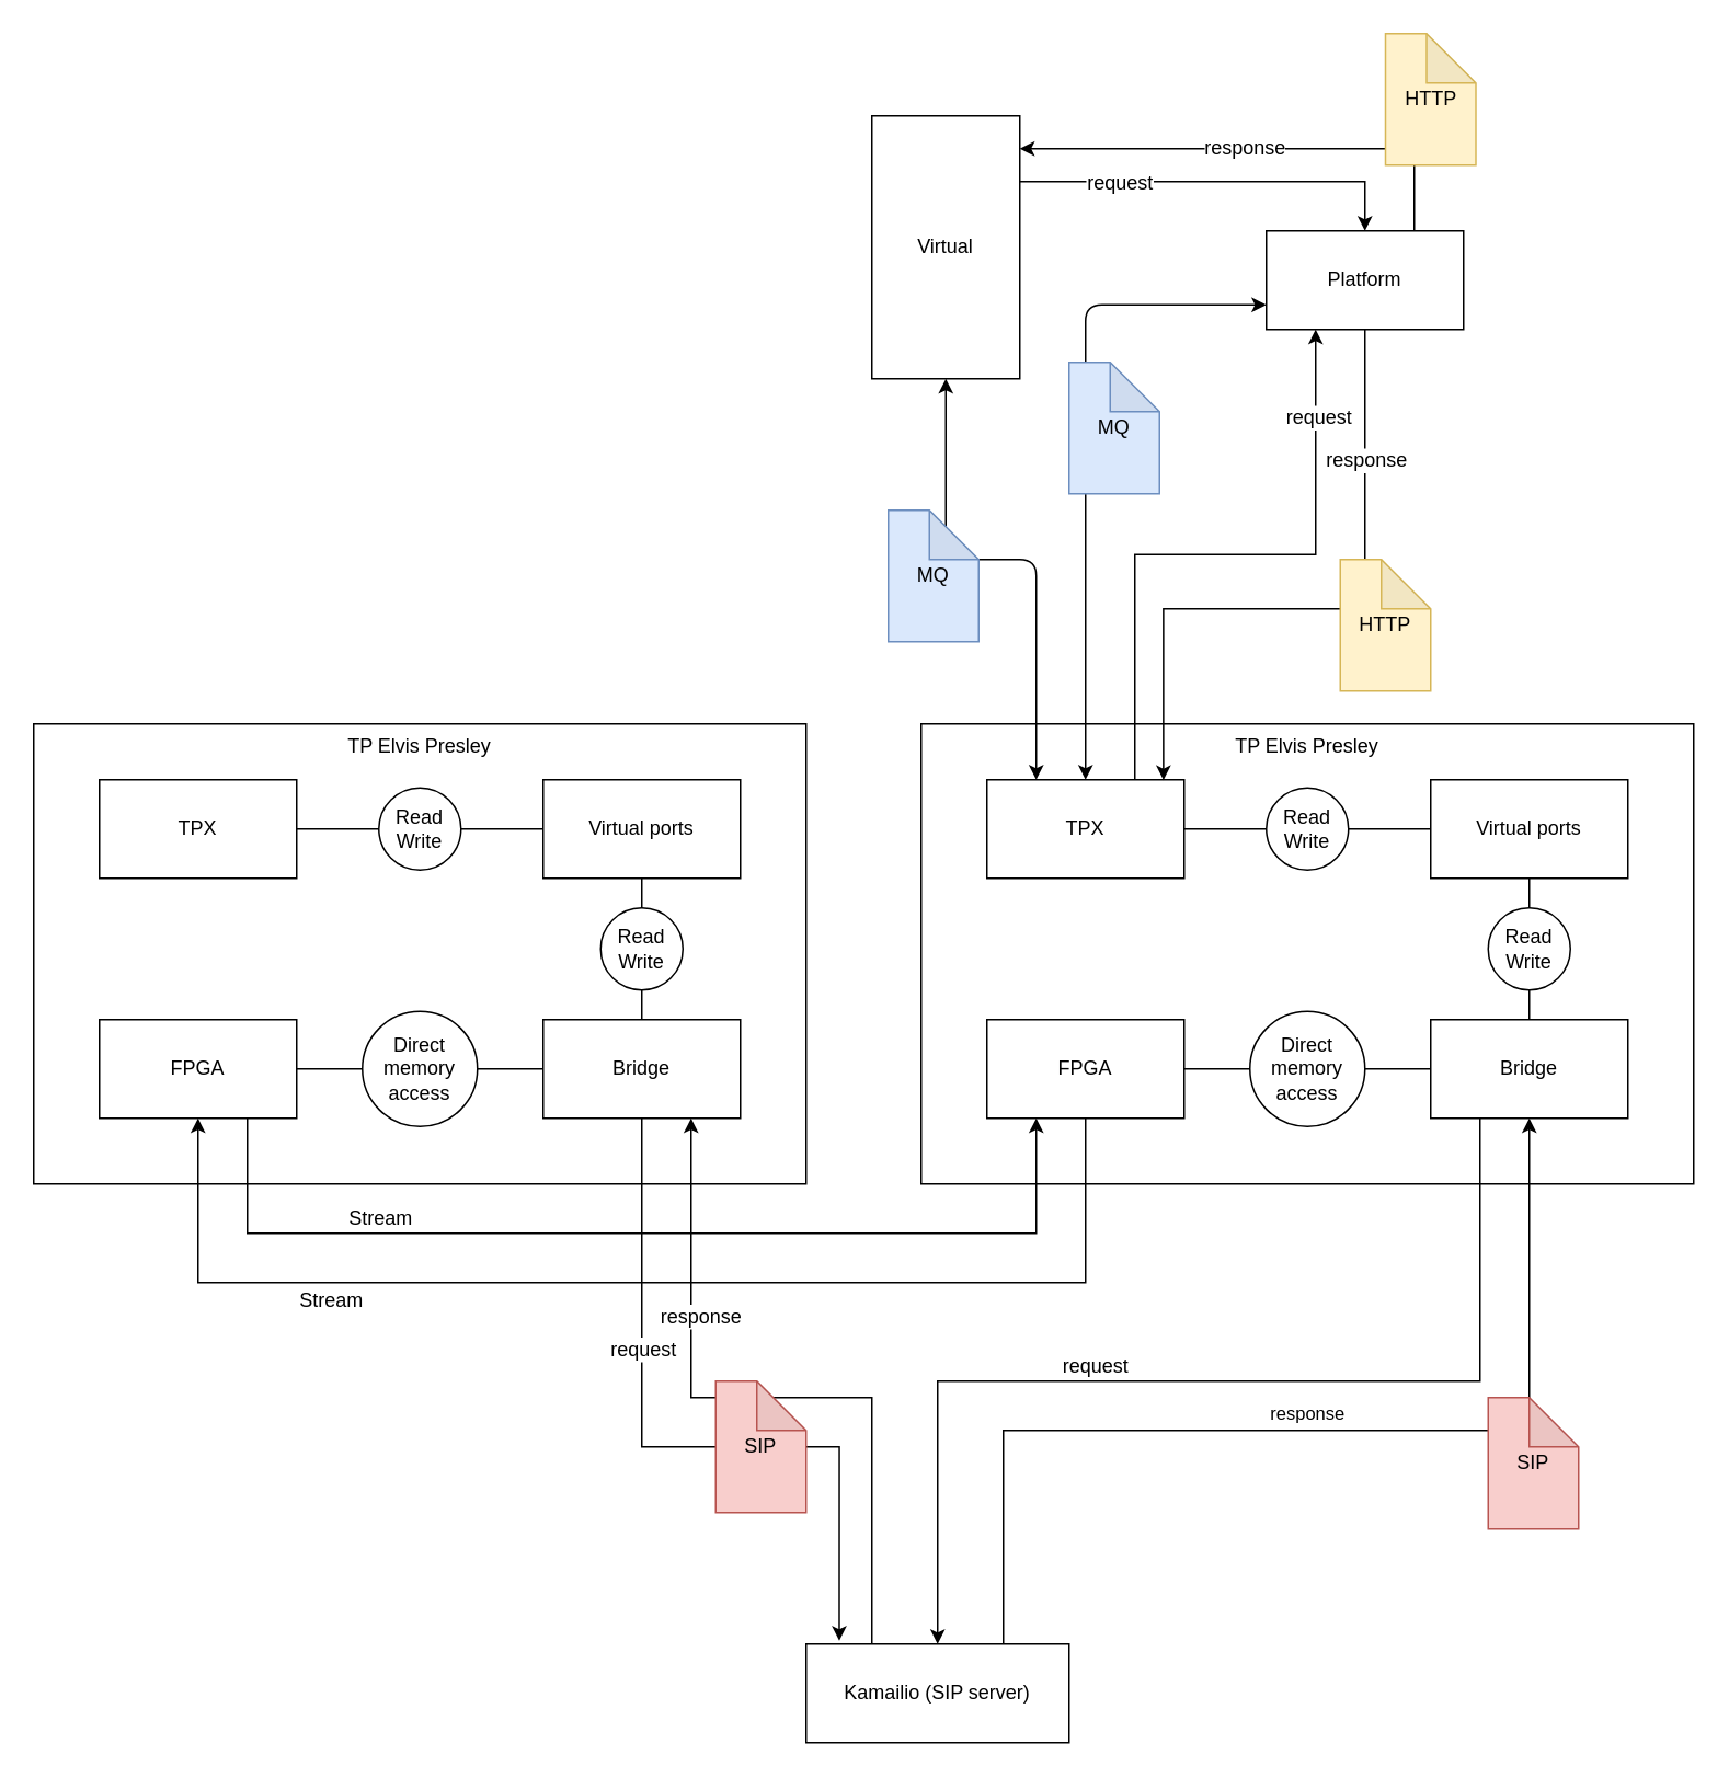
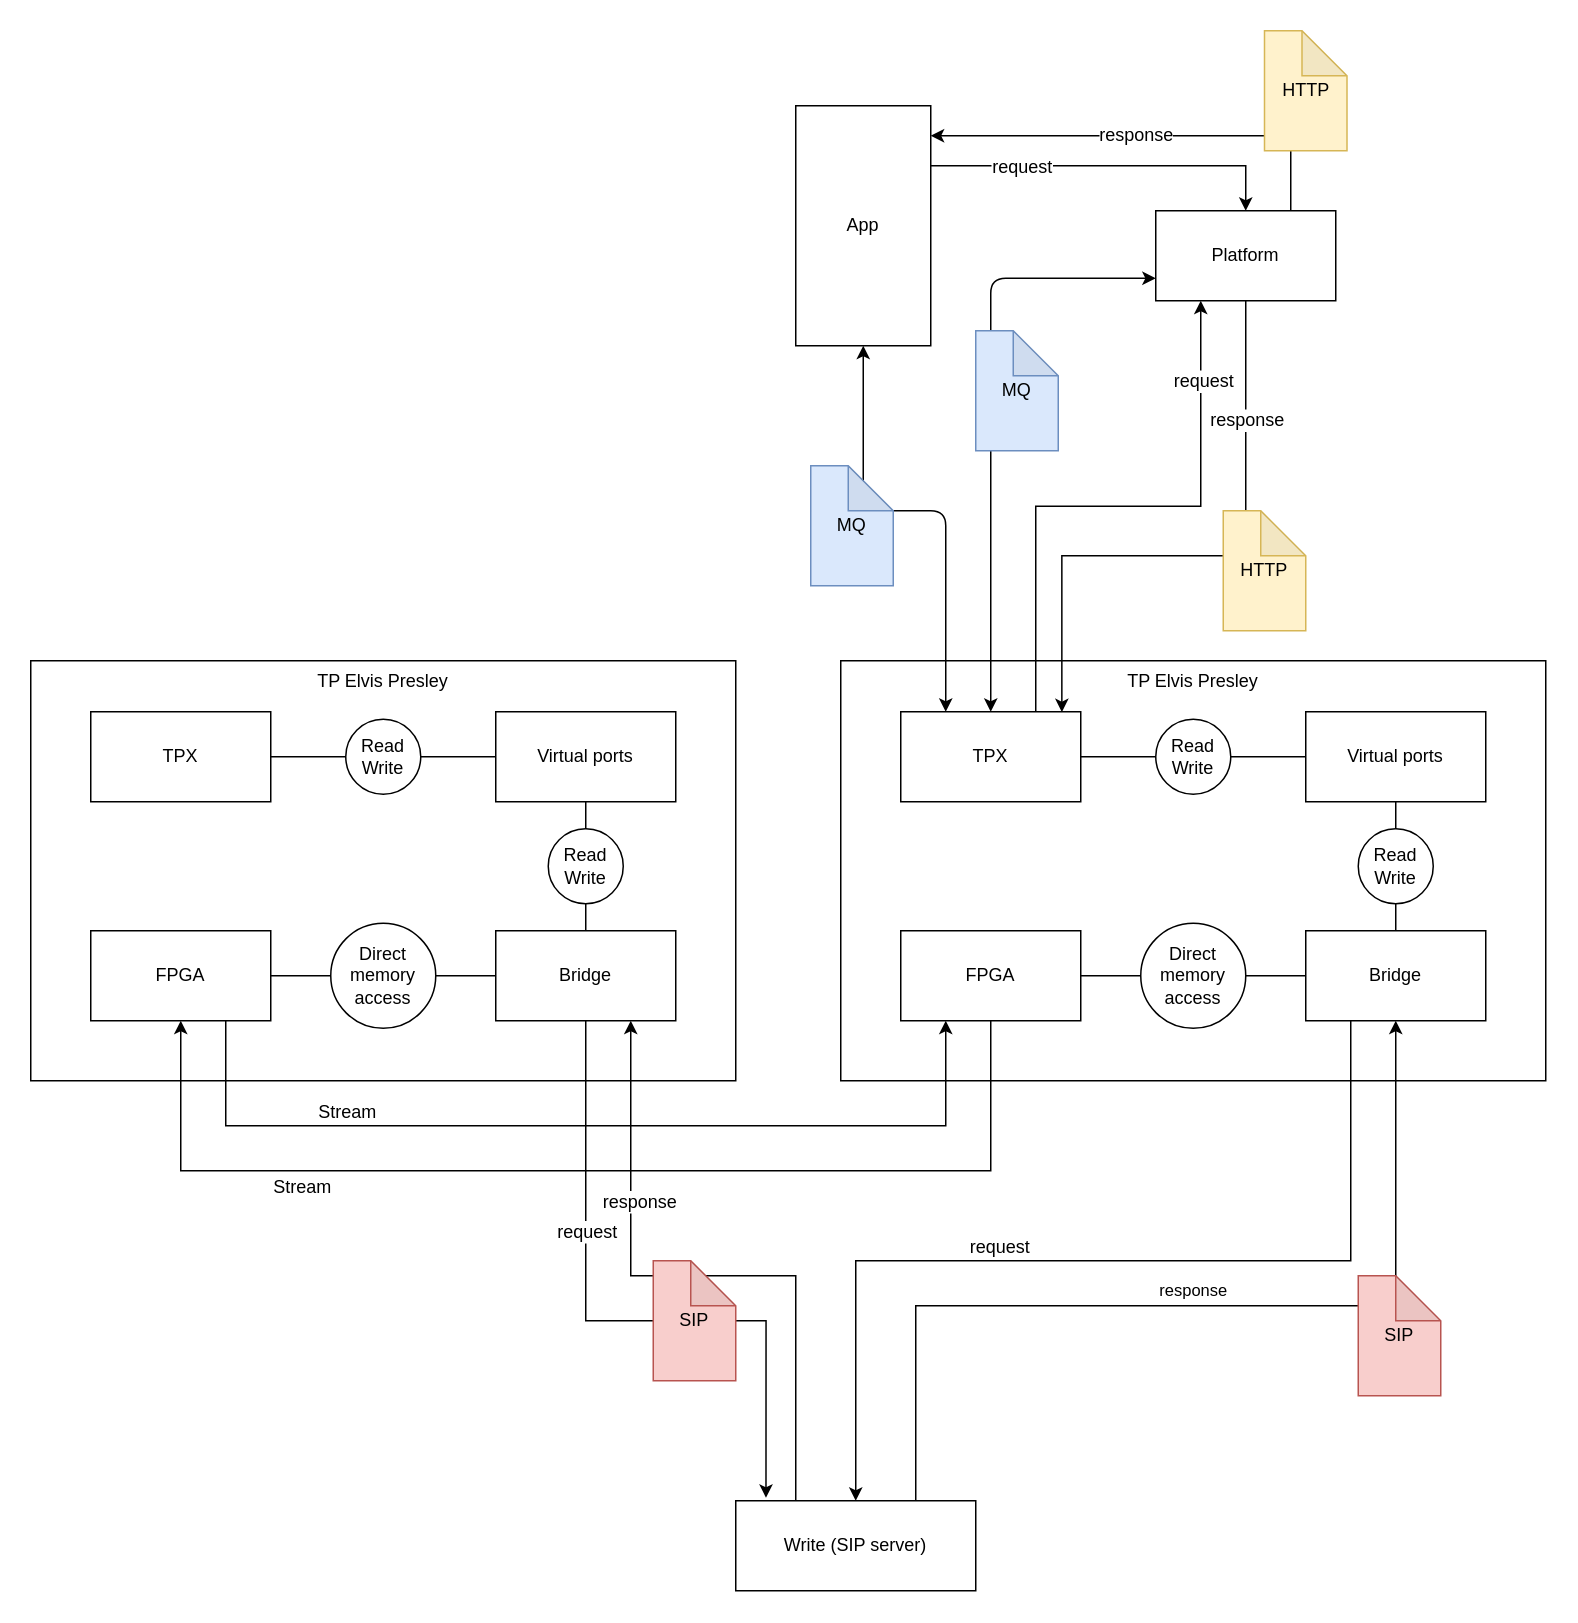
- <mxCell id="4" value="Virtual" style="rounded=0;whiteSpace=wrap;html=1;" vertex="1" parent="1"><mxGeometry x="530" y="70" width="90" height="160" as="geometry" /></mxCell>
+ <mxCell id="4" value="App" style="rounded=0;whiteSpace=wrap;html=1;" vertex="1" parent="1"><mxGeometry x="530" y="70" width="90" height="160" as="geometry" /></mxCell>
- <mxCell id="35" value="Kamailio (SIP server)" style="rounded=0;whiteSpace=wrap;html=1;" vertex="1" parent="1"><mxGeometry x="490" y="1000" width="160" height="60" as="geometry" /></mxCell>
+ <mxCell id="35" value="Write (SIP server)" style="rounded=0;whiteSpace=wrap;html=1;" vertex="1" parent="1"><mxGeometry x="490" y="1000" width="160" height="60" as="geometry" /></mxCell>
